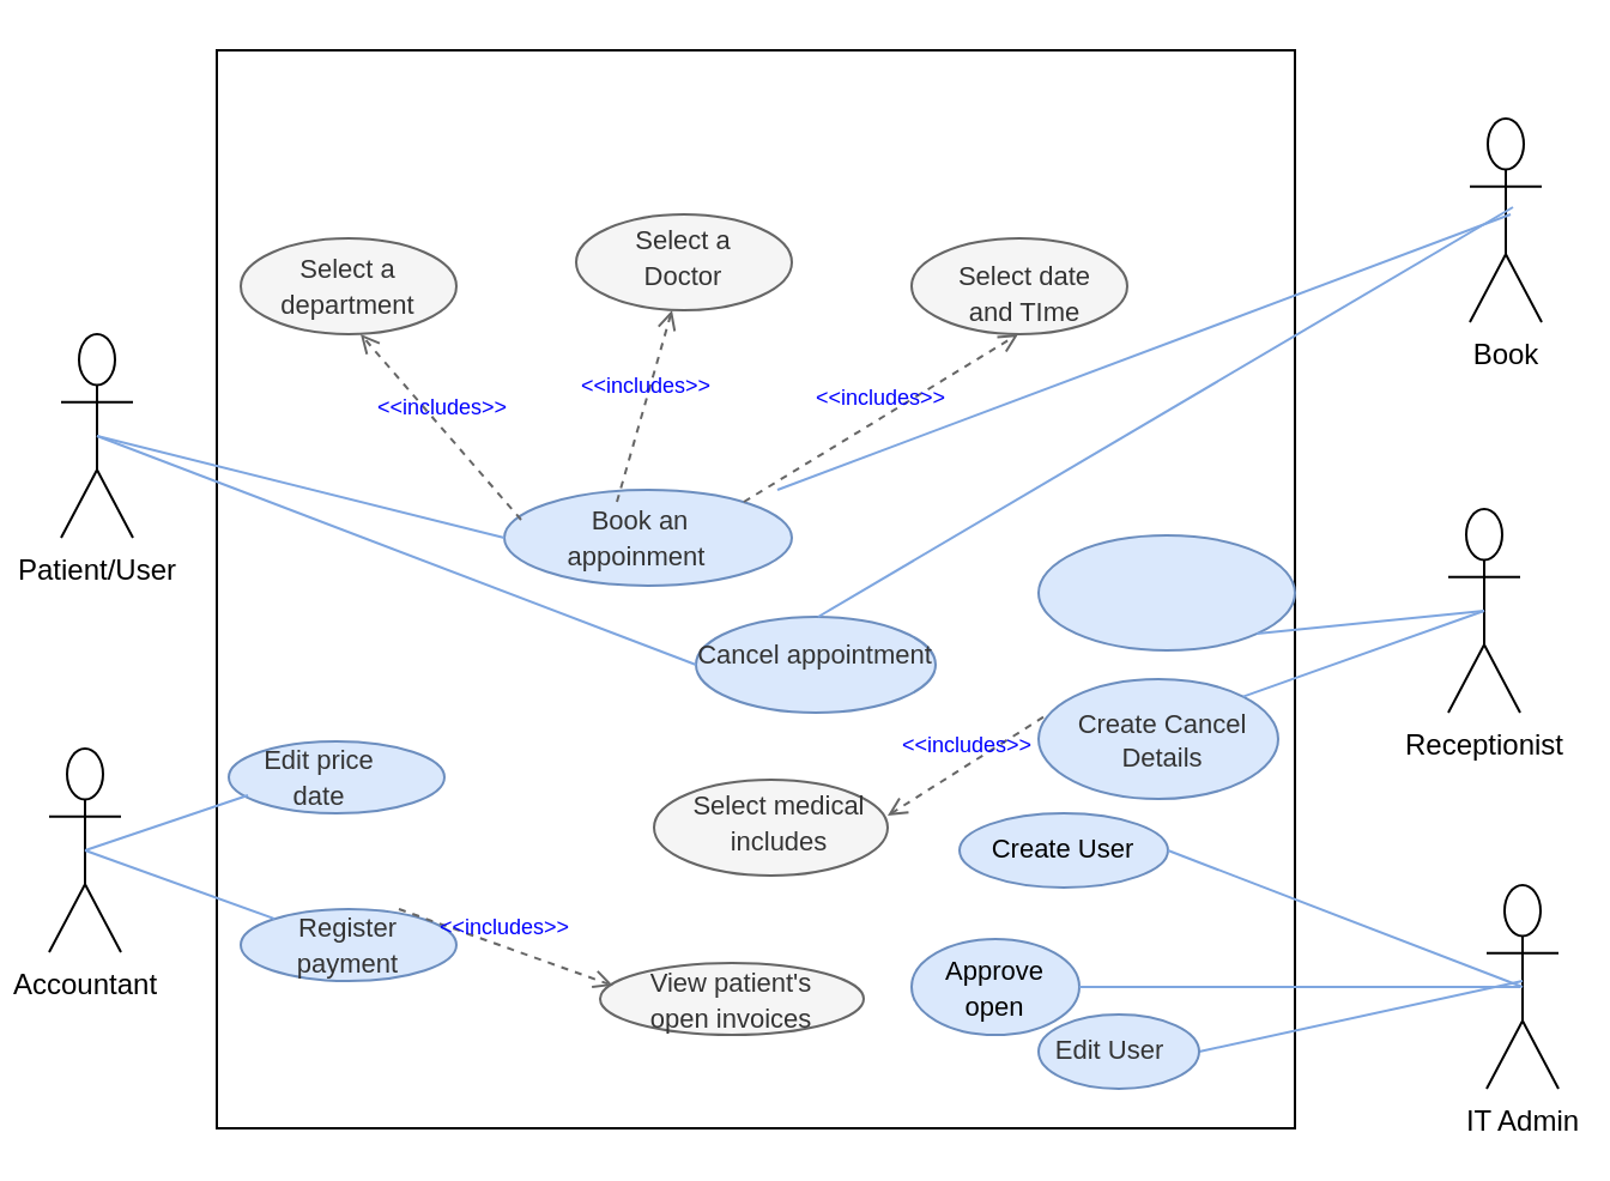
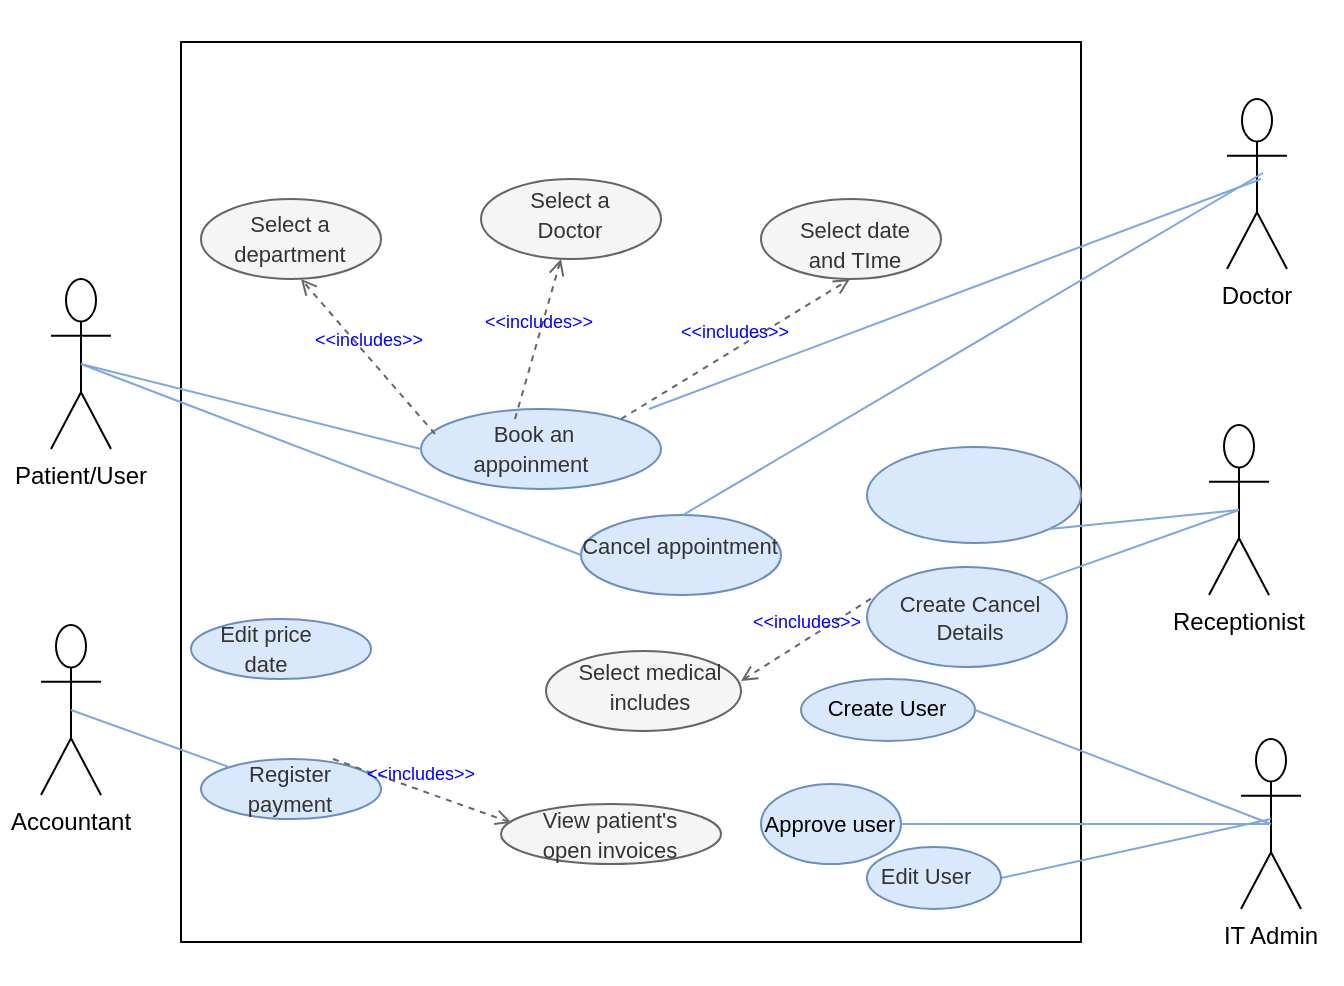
- <mxCell id="38" value="Book" style="shape=umlActor;verticalLabelPosition=bottom;verticalAlign=top;html=1;outlineConnect=0;" vertex="1" parent="1"><mxGeometry x="613" y="49" width="30" height="85" as="geometry" /></mxCell>
+ <mxCell id="38" value="Doctor" style="shape=umlActor;verticalLabelPosition=bottom;verticalAlign=top;html=1;outlineConnect=0;" vertex="1" parent="1"><mxGeometry x="613" y="49" width="30" height="85" as="geometry" /></mxCell>
- <mxCell id="50" value="" style="endArrow=none;html=1;rounded=0;exitX=0;exitY=0.75;exitDx=0;exitDy=0;strokeColor=#7EA6E0;entryX=0.5;entryY=0.5;entryDx=0;entryDy=0;entryPerimeter=0;" edge="1" parent="1" source="46" target="39"><mxGeometry relative="1" as="geometry"><mxPoint x="49.995" y="343.752" as="sourcePoint" /><mxPoint x="-18" y="374" as="targetPoint" /></mxGeometry></mxCell>
- <mxCell id="33" value="&lt;font style=&quot;font-size: 11px;&quot;&gt;Approve open&lt;/font&gt;" style="ellipse;whiteSpace=wrap;html=1;fillColor=#dae8fc;strokeColor=#6c8ebf;" vertex="1" parent="1"><mxGeometry x="380" y="391.5" width="70" height="40" as="geometry" /></mxCell>
+ <mxCell id="33" value="&lt;font style=&quot;font-size: 11px;&quot;&gt;Approve user&lt;/font&gt;" style="ellipse;whiteSpace=wrap;html=1;fillColor=#dae8fc;strokeColor=#6c8ebf;" vertex="1" parent="1"><mxGeometry x="380" y="391.5" width="70" height="40" as="geometry" /></mxCell>
